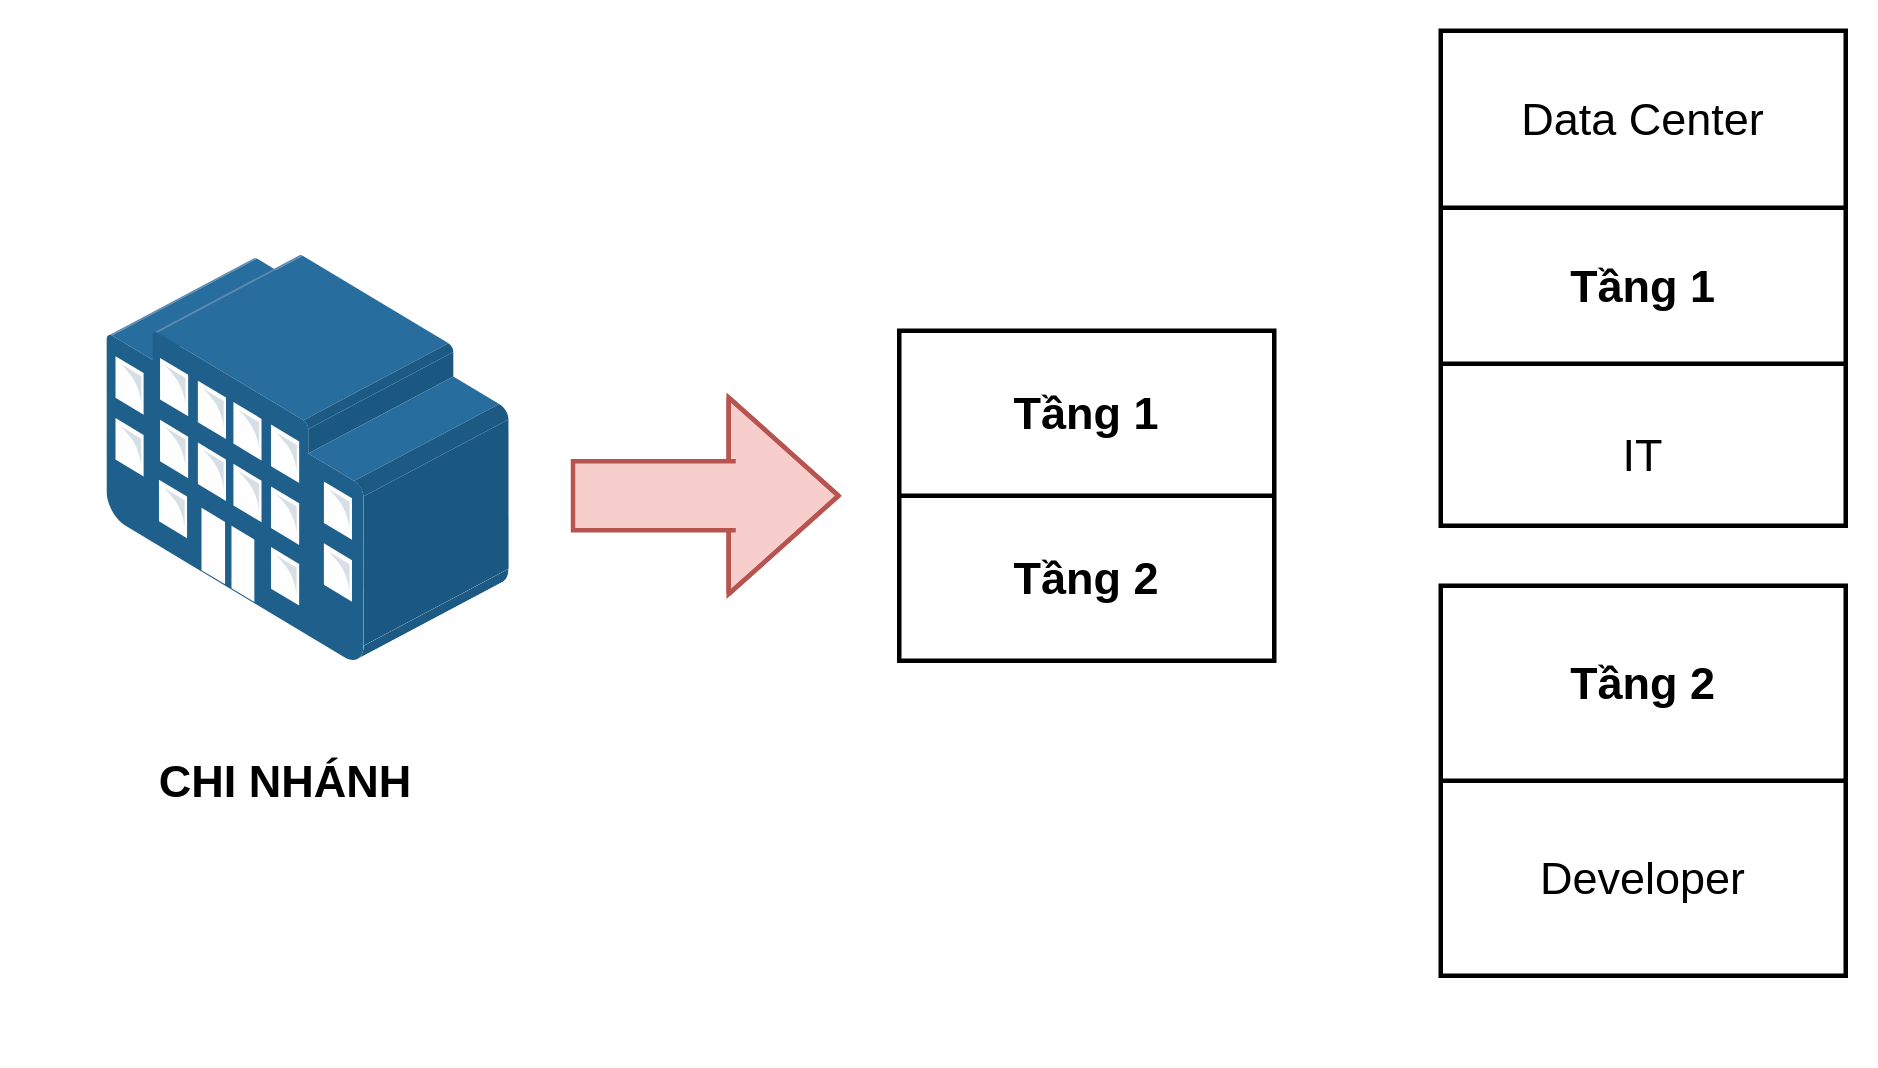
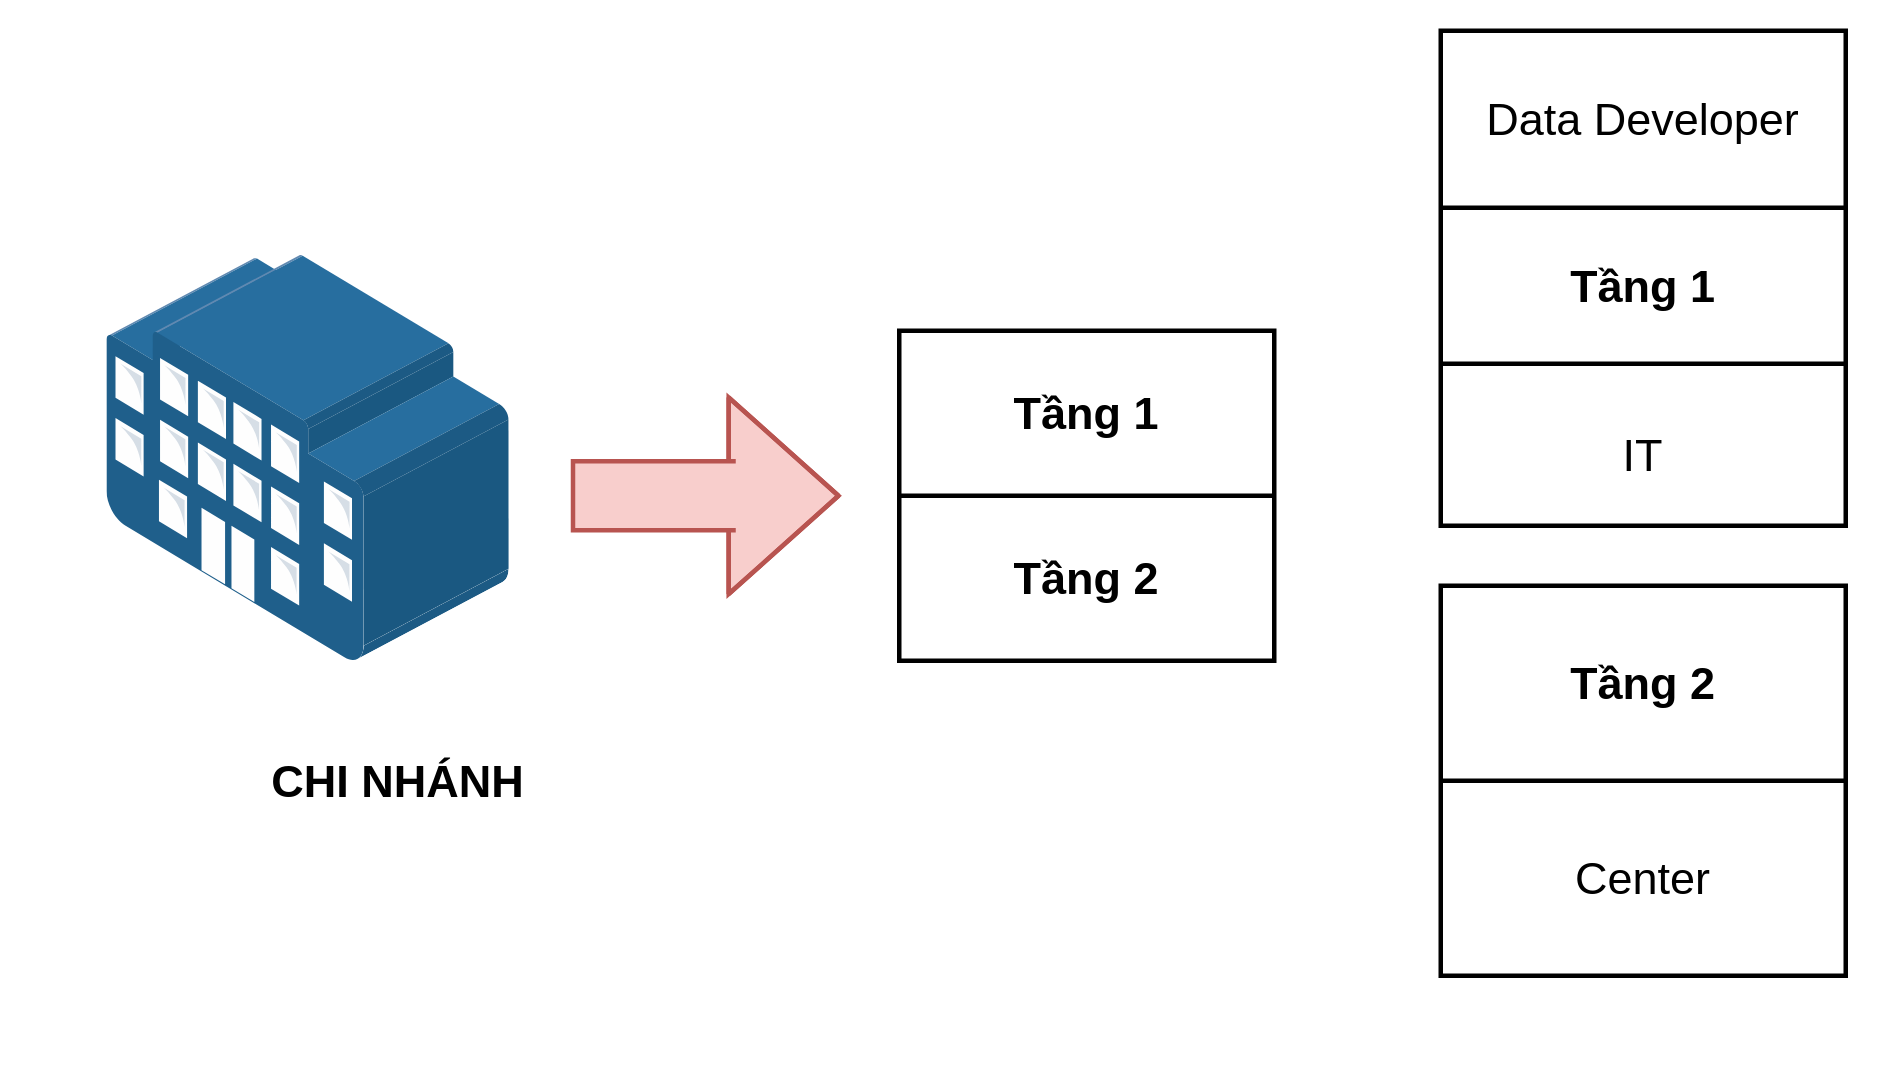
- <mxCell id="11" value="&lt;span style=&quot;border-color: var(--border-color); font-size: 30px;&quot;&gt;Data Center&lt;/span&gt;" style="shape=partialRectangle;html=1;whiteSpace=wrap;connectable=0;strokeColor=inherit;overflow=hidden;fillColor=none;top=0;left=0;bottom=0;right=0;pointerEvents=1;rounded=0;align=center;verticalAlign=middle;fontFamily=Helvetica;fontSize=12;fontColor=default;" parent="10" vertex="1"><mxGeometry width="270" height="118" as="geometry"><mxRectangle width="270" height="118" as="alternateBounds" /></mxGeometry></mxCell>
+ <mxCell id="11" value="&lt;span style=&quot;border-color: var(--border-color); font-size: 30px;&quot;&gt;Data Developer&lt;/span&gt;" style="shape=partialRectangle;html=1;whiteSpace=wrap;connectable=0;strokeColor=inherit;overflow=hidden;fillColor=none;top=0;left=0;bottom=0;right=0;pointerEvents=1;rounded=0;align=center;verticalAlign=middle;fontFamily=Helvetica;fontSize=12;fontColor=default;" parent="10" vertex="1"><mxGeometry width="270" height="118" as="geometry"><mxRectangle width="270" height="118" as="alternateBounds" /></mxGeometry></mxCell>
- <mxCell id="2" value="&lt;b style=&quot;border-color: var(--border-color); font-size: 30px;&quot;&gt;CHI NHÁNH&lt;/b&gt;" style="text;html=1;strokeColor=none;fillColor=none;align=center;verticalAlign=middle;whiteSpace=wrap;rounded=0;" parent="1" vertex="1"><mxGeometry x="50" y="480" width="280" height="80" as="geometry" /></mxCell>
+ <mxCell id="2" value="&lt;b style=&quot;border-color: var(--border-color); font-size: 30px;&quot;&gt;CHI NHÁNH&lt;/b&gt;" style="text;html=1;strokeColor=none;fillColor=none;align=center;verticalAlign=middle;whiteSpace=wrap;rounded=0;" parent="1" vertex="1"><mxGeometry x="125" y="480" width="280" height="80" as="geometry" /></mxCell>
- <mxCell id="8" value="&lt;span style=&quot;border-color: var(--border-color); font-size: 30px;&quot;&gt;Developer&lt;/span&gt;" style="shape=partialRectangle;html=1;whiteSpace=wrap;connectable=0;strokeColor=inherit;overflow=hidden;fillColor=none;top=0;left=0;bottom=0;right=0;pointerEvents=1;rounded=0;align=center;verticalAlign=middle;fontFamily=Helvetica;fontSize=12;fontColor=default;" parent="7" vertex="1"><mxGeometry width="270" height="130" as="geometry"><mxRectangle width="270" height="130" as="alternateBounds" /></mxGeometry></mxCell>
+ <mxCell id="8" value="&lt;span style=&quot;border-color: var(--border-color); font-size: 30px;&quot;&gt;Center&lt;/span&gt;" style="shape=partialRectangle;html=1;whiteSpace=wrap;connectable=0;strokeColor=inherit;overflow=hidden;fillColor=none;top=0;left=0;bottom=0;right=0;pointerEvents=1;rounded=0;align=center;verticalAlign=middle;fontFamily=Helvetica;fontSize=12;fontColor=default;" parent="7" vertex="1"><mxGeometry width="270" height="130" as="geometry"><mxRectangle width="270" height="130" as="alternateBounds" /></mxGeometry></mxCell>
